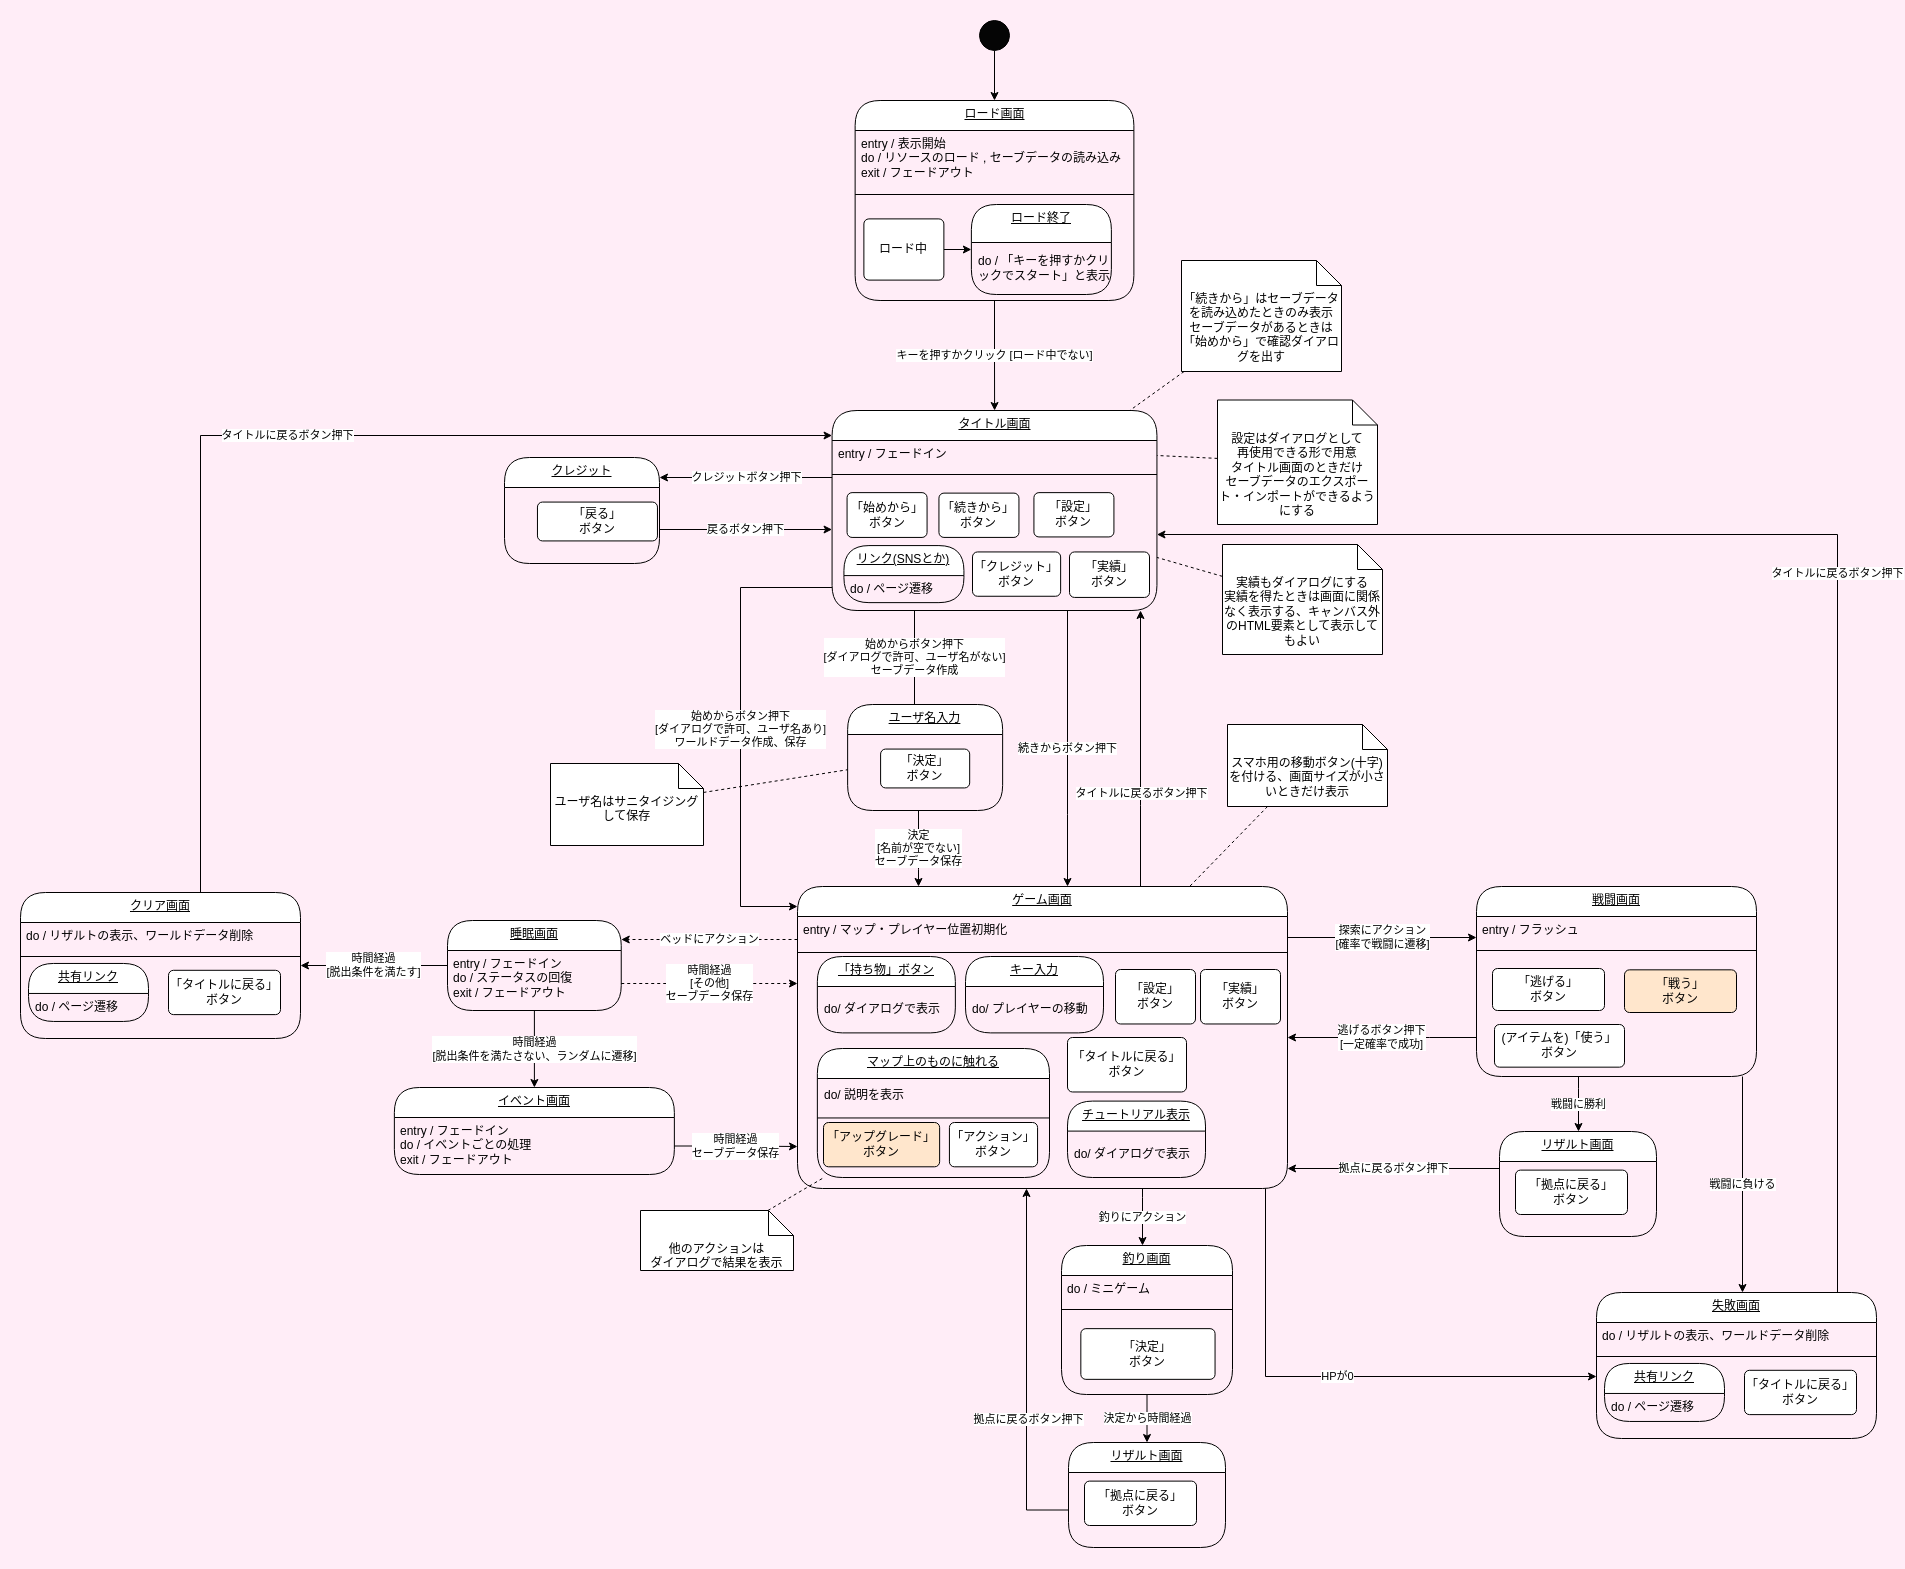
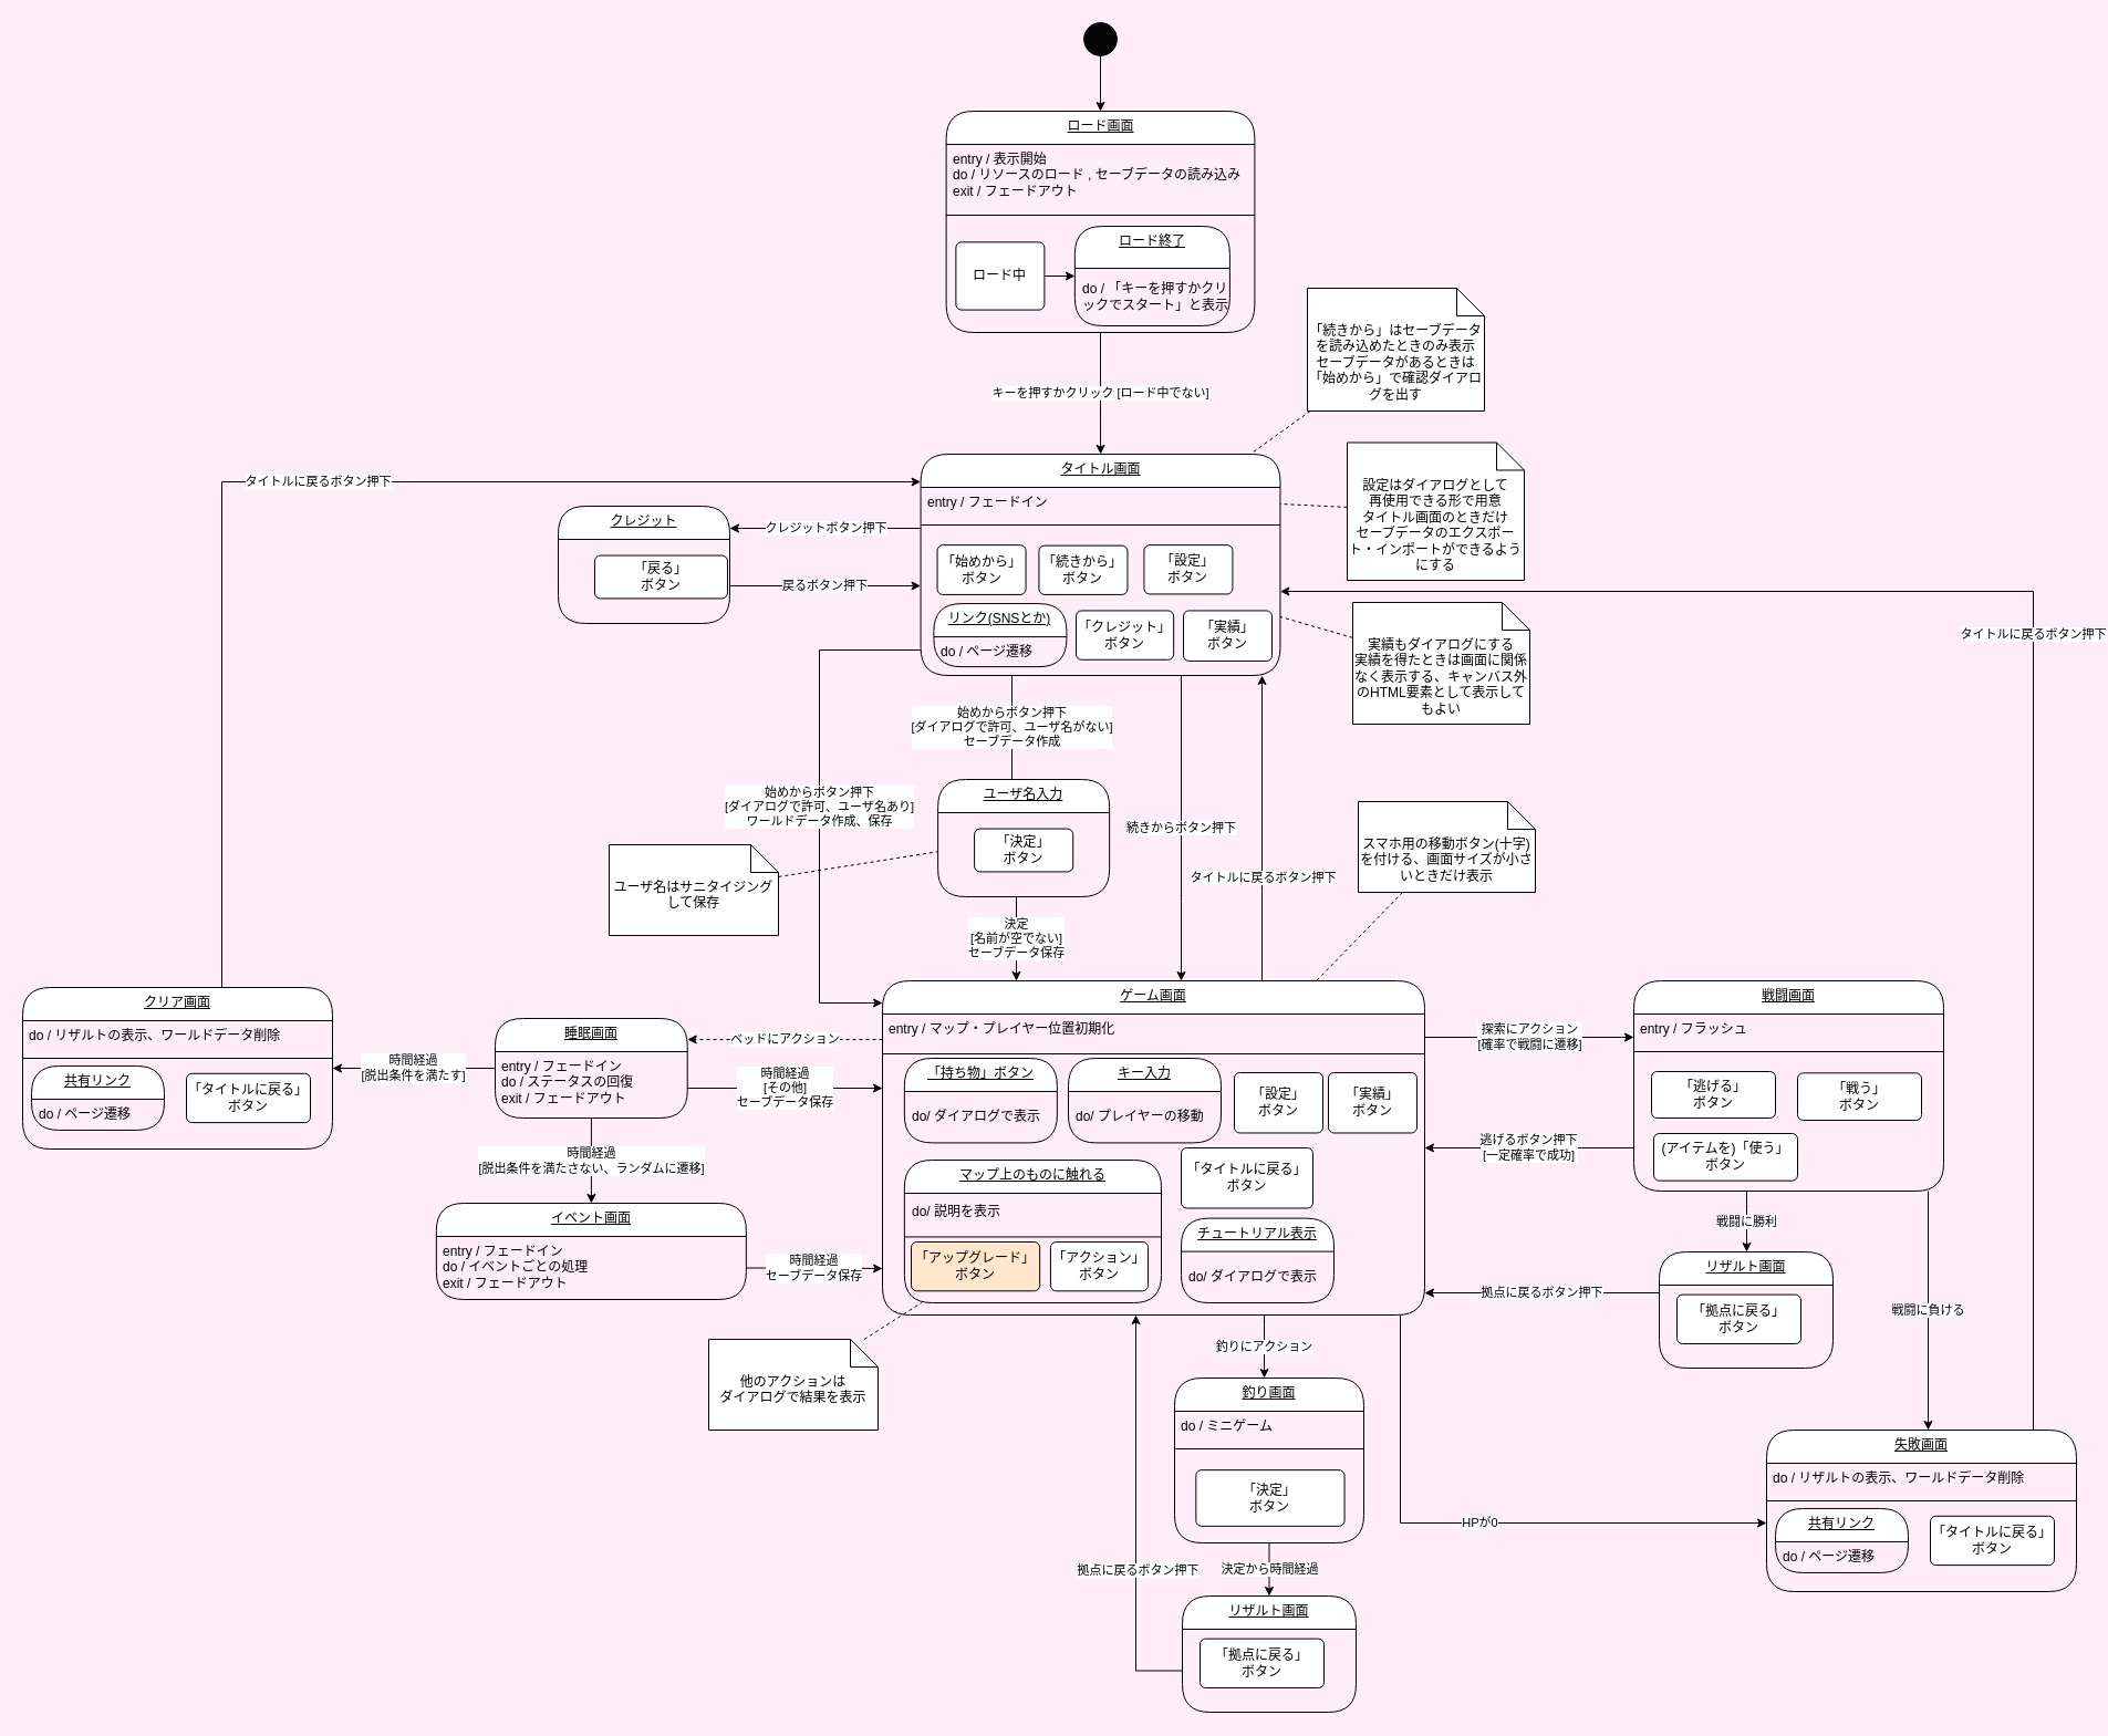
- <mxCell id="72" value="時間経過&lt;div&gt;[その他]&lt;/div&gt;&lt;div&gt;セーブデータ保存&lt;/div&gt;" style="edgeStyle=orthogonalEdgeStyle;rounded=0;orthogonalLoop=1;jettySize=auto;html=1;dashed=1;" edge="1" parent="1" source="61" target="39"><mxGeometry relative="1" as="geometry"><Array as="points"><mxPoint x="706" y="983" /><mxPoint x="706" y="983" /></Array></mxGeometry></mxCell>
+ <mxCell id="72" value="時間経過&lt;div&gt;[その他]&lt;/div&gt;&lt;div&gt;セーブデータ保存&lt;/div&gt;" style="edgeStyle=orthogonalEdgeStyle;rounded=0;orthogonalLoop=1;jettySize=auto;html=1;" edge="1" parent="1" source="61" target="39"><mxGeometry relative="1" as="geometry"><Array as="points"><mxPoint x="706" y="983" /><mxPoint x="706" y="983" /></Array></mxGeometry></mxCell>
- <mxCell id="89" value="「戦う」&lt;div&gt;ボタン&lt;/div&gt;" style="html=1;align=center;verticalAlign=middle;rounded=1;absoluteArcSize=1;arcSize=10;whiteSpace=wrap;fillColor=#ffe6cc;" vertex="1" parent="88"><mxGeometry x="148" y="15.33" width="112" height="42.67" as="geometry" /></mxCell>
+ <mxCell id="89" value="「戦う」&lt;div&gt;ボタン&lt;/div&gt;" style="html=1;align=center;verticalAlign=middle;rounded=1;absoluteArcSize=1;arcSize=10;whiteSpace=wrap;" vertex="1" parent="88"><mxGeometry x="148" y="15.33" width="112" height="42.67" as="geometry" /></mxCell>
- <mxCell id="83" value="他のアクションは&lt;div&gt;ダイアログで結果を表示&lt;/div&gt;" style="shape=note2;boundedLbl=1;whiteSpace=wrap;html=1;size=25;verticalAlign=top;align=center;" vertex="1" parent="1"><mxGeometry x="640" y="1210" width="153" height="60" as="geometry" /></mxCell>
+ <mxCell id="83" value="他のアクションは&lt;div&gt;ダイアログで結果を表示&lt;/div&gt;" style="shape=note2;boundedLbl=1;whiteSpace=wrap;html=1;size=25;verticalAlign=top;align=center;" vertex="1" parent="1"><mxGeometry x="640" y="1210" width="153" height="82" as="geometry" /></mxCell>
